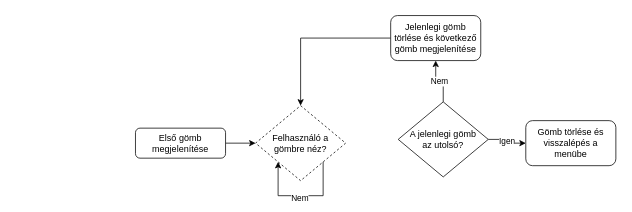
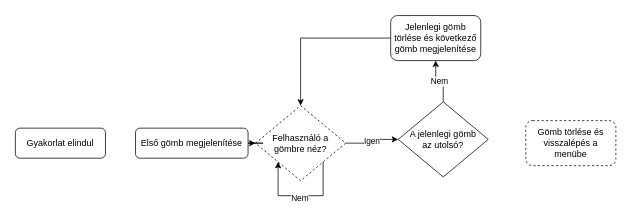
+ <mxCell id="3" value="Igen" style="edgeStyle=orthogonalEdgeStyle;rounded=0;orthogonalLoop=1;jettySize=auto;html=1;" parent="1" source="4" target="9" edge="1"><mxGeometry relative="1" as="geometry" /></mxCell>
- <mxCell id="7" value="Igen" style="edgeStyle=orthogonalEdgeStyle;rounded=0;orthogonalLoop=1;jettySize=auto;html=1;" parent="1" source="9" target="12" edge="1"><mxGeometry relative="1" as="geometry" /></mxCell>
+ <mxCell id="2" value="Gyakorlat elindul" style="rounded=1;whiteSpace=wrap;html=1;fontSize=12;glass=0;strokeWidth=1;shadow=0;" parent="1" vertex="1"><mxGeometry x="20" y="170" width="120" height="40" as="geometry" /></mxCell>
- <mxCell id="6" value="Első gömb megjelenítése" style="rounded=1;whiteSpace=wrap;html=1;fontSize=12;glass=0;strokeWidth=1;shadow=0;" parent="1" vertex="1"><mxGeometry x="180" y="170" width="120" height="40" as="geometry" /></mxCell>
+ <mxCell id="6" value="Első gömb megjelenítése" style="rounded=1;whiteSpace=wrap;html=1;fontSize=12;glass=0;strokeWidth=1;shadow=0;" parent="1" vertex="1"><mxGeometry x="180" y="170" width="150" height="40" as="geometry" /></mxCell>
- <mxCell id="12" value="Gömb törlése és visszalépés a menübe" style="rounded=1;whiteSpace=wrap;html=1;shadow=0;strokeWidth=1;spacing=6;spacingTop=0;" parent="1" vertex="1"><mxGeometry x="700" y="160" width="120" height="60" as="geometry" /></mxCell>
+ <mxCell id="12" value="Gömb törlése és visszalépés a menübe" style="rounded=1;whiteSpace=wrap;html=1;shadow=0;strokeWidth=1;spacing=6;spacingTop=0;dashed=1;" parent="1" vertex="1"><mxGeometry x="700" y="160" width="120" height="60" as="geometry" /></mxCell>
